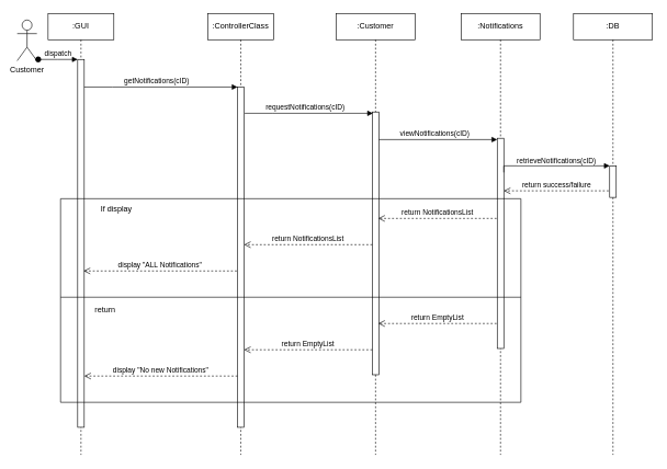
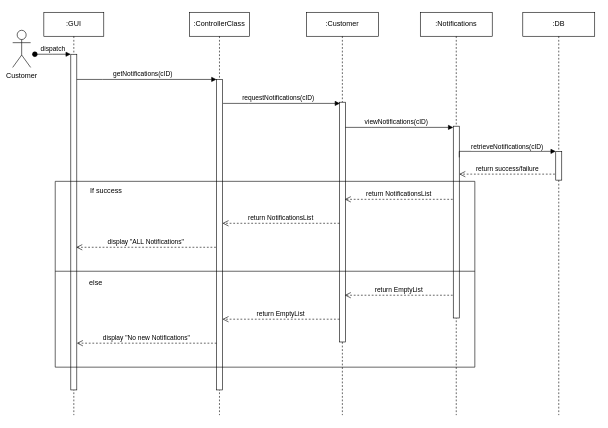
- <mxCell id="9" value="Customer" style="shape=umlActor;verticalLabelPosition=bottom;verticalAlign=top;html=1;" parent="1" vertex="1"><mxGeometry x="25" y="30" width="30" height="62" as="geometry" /></mxCell>
+ <mxCell id="9" value="Customer" style="shape=umlActor;verticalLabelPosition=bottom;verticalAlign=top;html=1;" parent="1" vertex="1"><mxGeometry x="20" y="50" width="30" height="62" as="geometry" /></mxCell>
- <mxCell id="15" value="&lt;span style=&quot;text-wrap-mode: nowrap; background-color: rgb(255, 255, 255);&quot;&gt;If display&lt;/span&gt;" style="text;whiteSpace=wrap;html=1;fontSize=12;align=center;" parent="14" vertex="1"><mxGeometry x="20" y="2" width="130" height="40" as="geometry" /></mxCell>
+ <mxCell id="15" value="&lt;span style=&quot;text-wrap-mode: nowrap; background-color: rgb(255, 255, 255);&quot;&gt;If success&lt;/span&gt;" style="text;whiteSpace=wrap;html=1;fontSize=12;align=center;" parent="14" vertex="1"><mxGeometry x="20" y="2" width="130" height="40" as="geometry" /></mxCell>
- <mxCell id="18" value="&lt;span style=&quot;text-wrap-mode: nowrap; background-color: rgb(255, 255, 255);&quot;&gt;return&lt;/span&gt;" style="text;whiteSpace=wrap;html=1;fontSize=12;align=center;" parent="14" vertex="1"><mxGeometry x="3" y="155" width="130" height="40" as="geometry" /></mxCell>
+ <mxCell id="18" value="&lt;span style=&quot;text-wrap-mode: nowrap; background-color: rgb(255, 255, 255);&quot;&gt;else&lt;/span&gt;" style="text;whiteSpace=wrap;html=1;fontSize=12;align=center;" parent="14" vertex="1"><mxGeometry x="3" y="155" width="130" height="40" as="geometry" /></mxCell>
